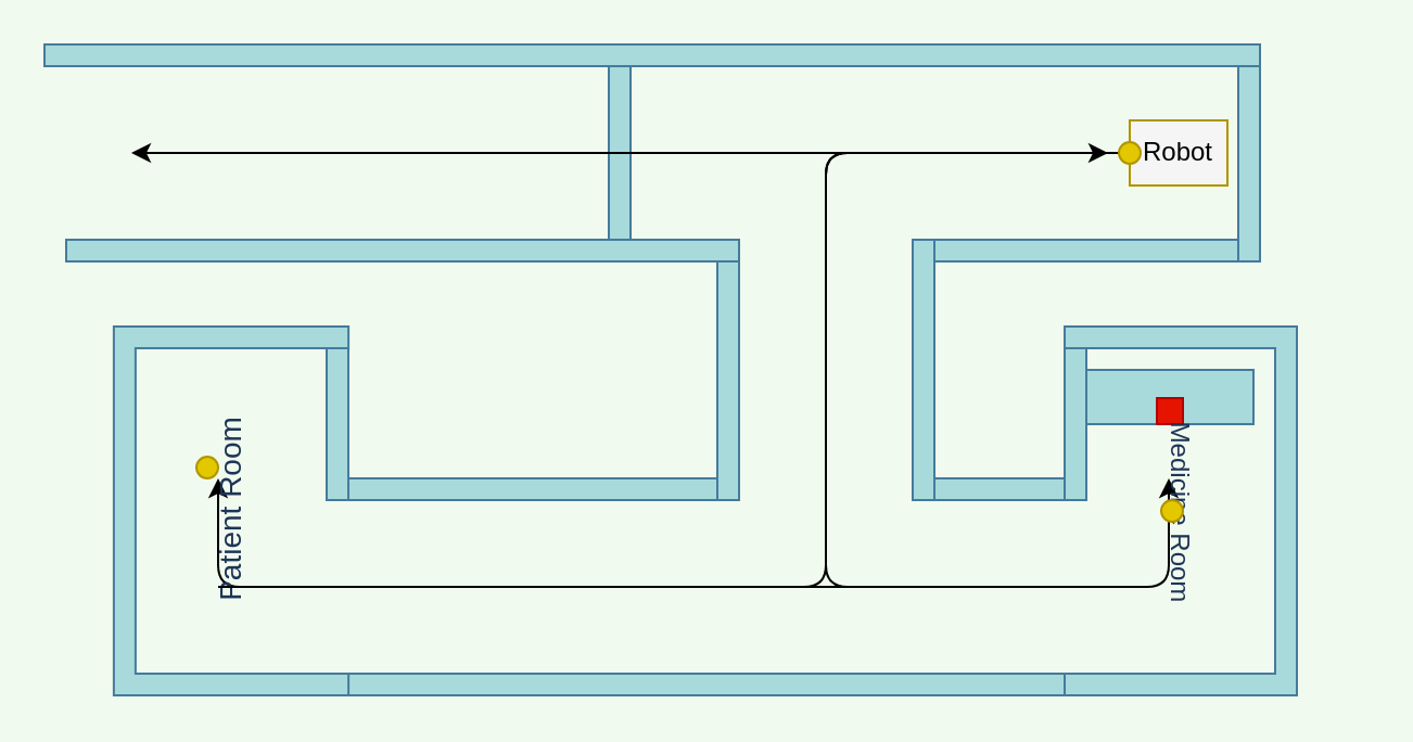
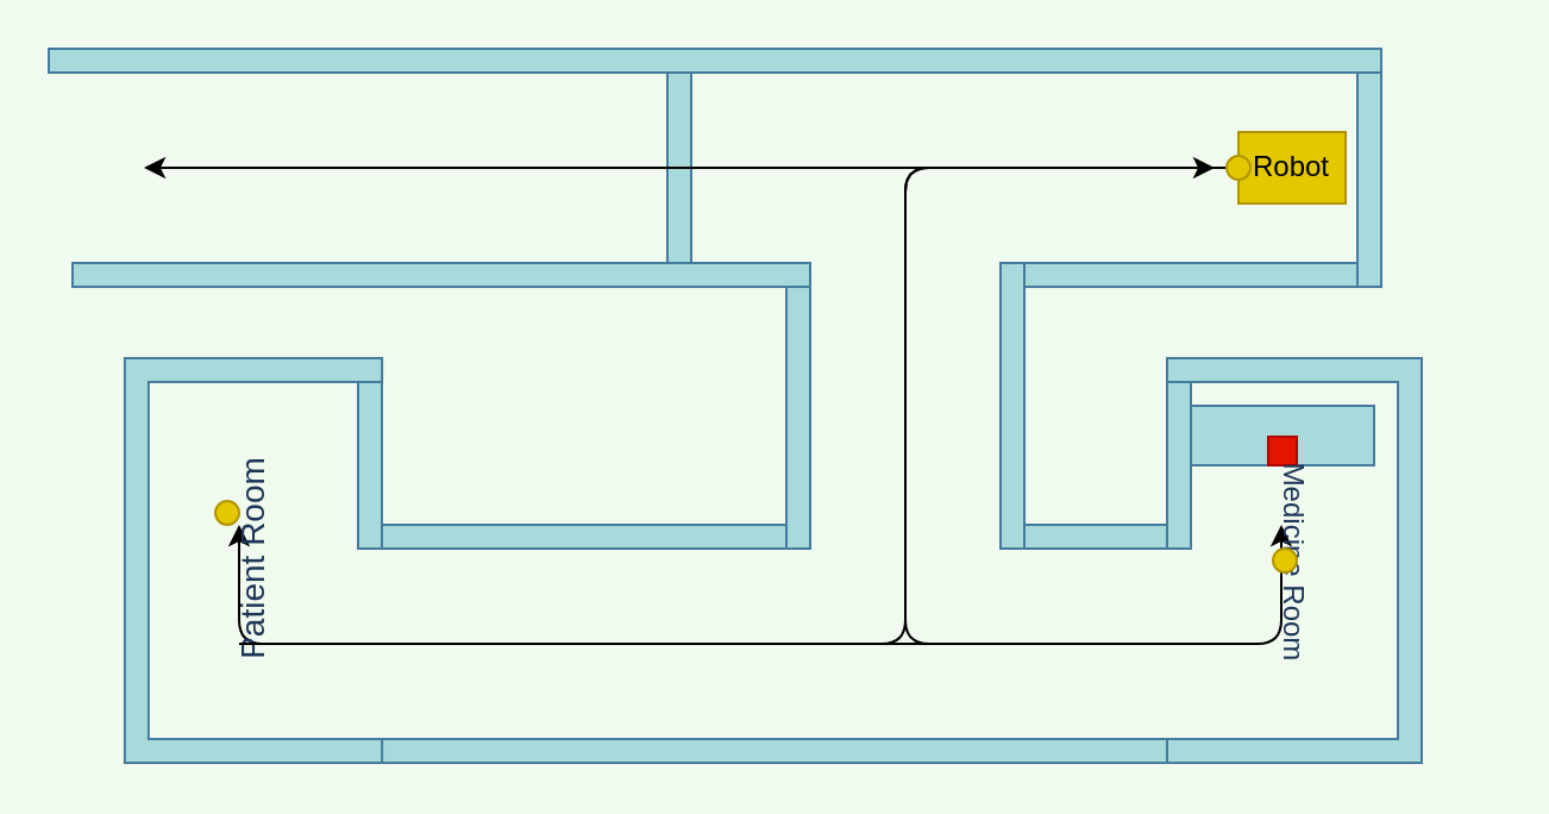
- <mxCell id="2" value="&lt;font color=&quot;#000000&quot;&gt;Robot&lt;/font&gt;" style="rounded=0;whiteSpace=wrap;html=1;strokeColor=#B09500;fontColor=#ffffff;fillColor=#f5f5f5;" parent="1" vertex="1"><mxGeometry x="520" y="55" width="45" height="30" as="geometry" /></mxCell>
+ <mxCell id="2" value="&lt;font color=&quot;#000000&quot;&gt;Robot&lt;/font&gt;" style="rounded=0;whiteSpace=wrap;html=1;strokeColor=#B09500;fontColor=#ffffff;fillColor=#e3c800;" parent="1" vertex="1"><mxGeometry x="520" y="55" width="45" height="30" as="geometry" /></mxCell>
